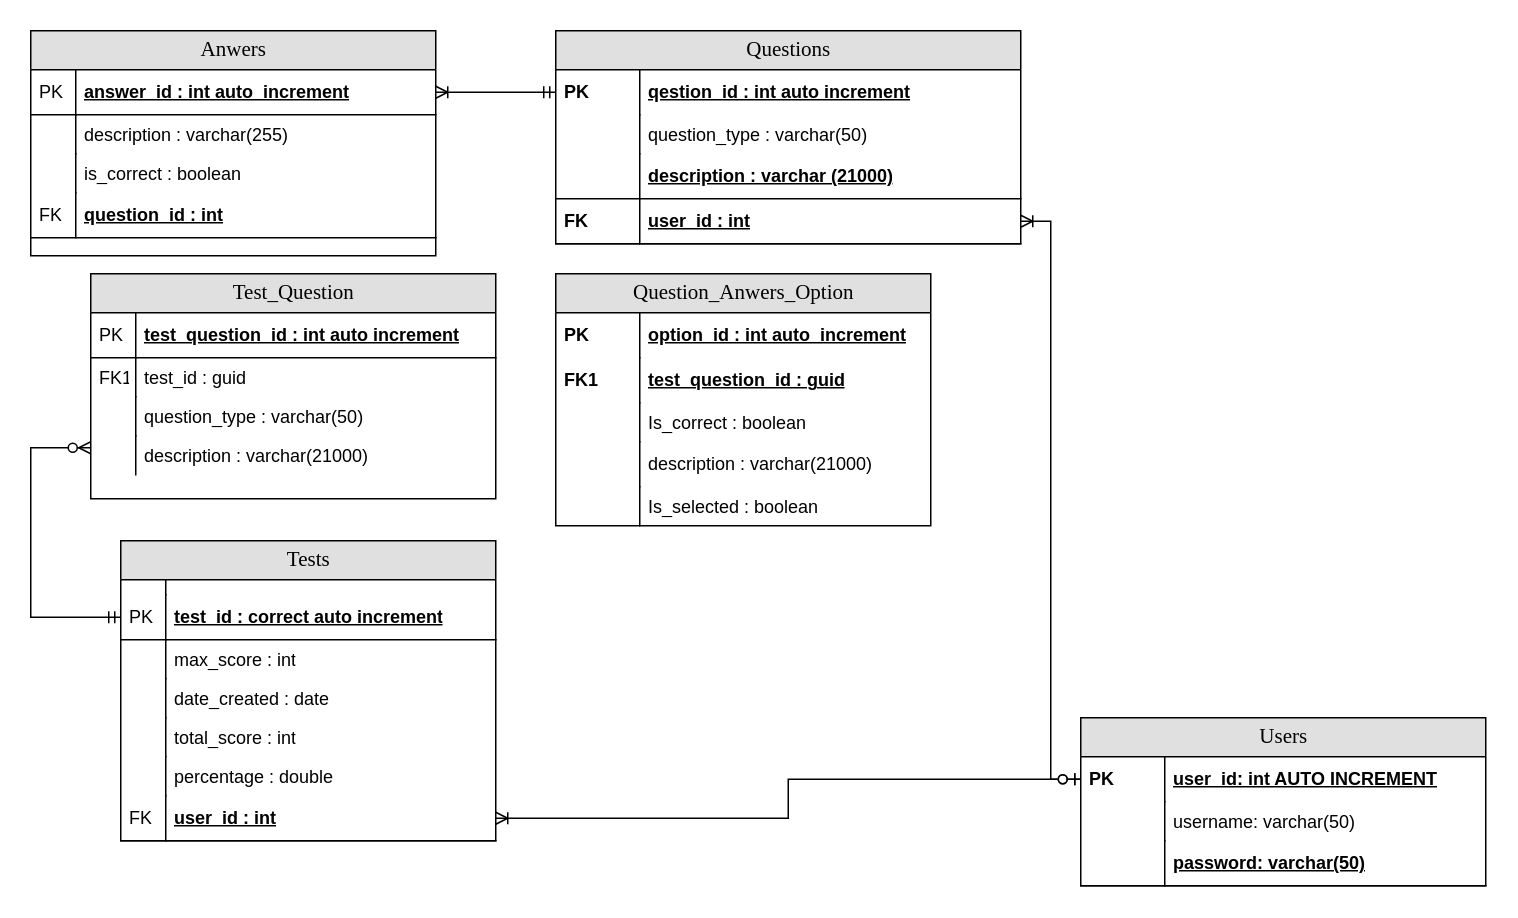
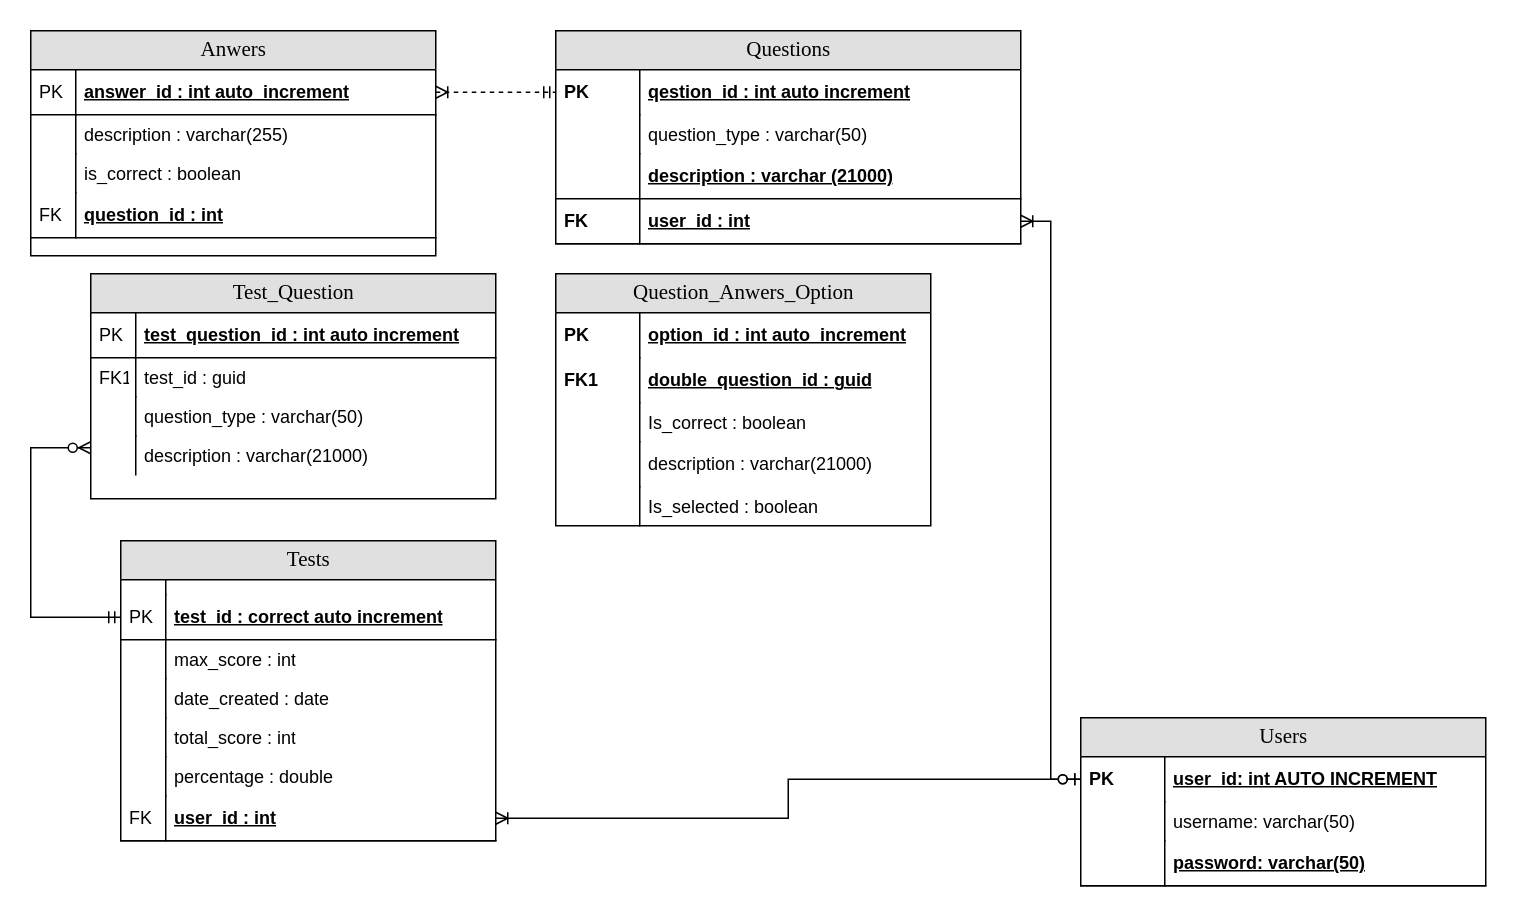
- <mxCell id="45" value="" style="edgeStyle=orthogonalEdgeStyle;html=1;endArrow=ERmandOne;endFill=0;labelBackgroundColor=none;fontFamily=Verdana;fontSize=14;entryX=0;entryY=0.5;exitX=1;exitY=0.5;startArrow=ERoneToMany;startFill=0;" parent="1" source="37" target="3" edge="1"><mxGeometry width="100" height="100" relative="1" as="geometry"><mxPoint x="60" y="-38" as="sourcePoint" /><mxPoint x="160" y="-138" as="targetPoint" /><Array as="points"><mxPoint x="370" y="61" /></Array></mxGeometry></mxCell>
+ <mxCell id="45" value="" style="edgeStyle=orthogonalEdgeStyle;html=1;endArrow=ERmandOne;endFill=0;labelBackgroundColor=none;fontFamily=Verdana;fontSize=14;entryX=0;entryY=0.5;exitX=1;exitY=0.5;startArrow=ERoneToMany;startFill=0;dashed=1;" parent="1" source="37" target="3" edge="1"><mxGeometry width="100" height="100" relative="1" as="geometry"><mxPoint x="60" y="-38" as="sourcePoint" /><mxPoint x="160" y="-138" as="targetPoint" /><Array as="points"><mxPoint x="370" y="61" /></Array></mxGeometry></mxCell>
- <mxCell id="49" value="test_question_id : guid" style="shape=partialRectangle;top=0;left=0;right=0;bottom=0;html=1;align=left;verticalAlign=middle;fillColor=none;spacingLeft=60;spacingRight=4;whiteSpace=wrap;overflow=hidden;rotatable=0;points=[[0,0.5],[1,0.5]];portConstraint=eastwest;dropTarget=0;fontStyle=5;strokeColor=default;" parent="46" vertex="1"><mxGeometry y="56" width="250" height="30" as="geometry" /></mxCell>
+ <mxCell id="49" value="double_question_id : guid" style="shape=partialRectangle;top=0;left=0;right=0;bottom=0;html=1;align=left;verticalAlign=middle;fillColor=none;spacingLeft=60;spacingRight=4;whiteSpace=wrap;overflow=hidden;rotatable=0;points=[[0,0.5],[1,0.5]];portConstraint=eastwest;dropTarget=0;fontStyle=5;strokeColor=default;" parent="46" vertex="1"><mxGeometry y="56" width="250" height="30" as="geometry" /></mxCell>
